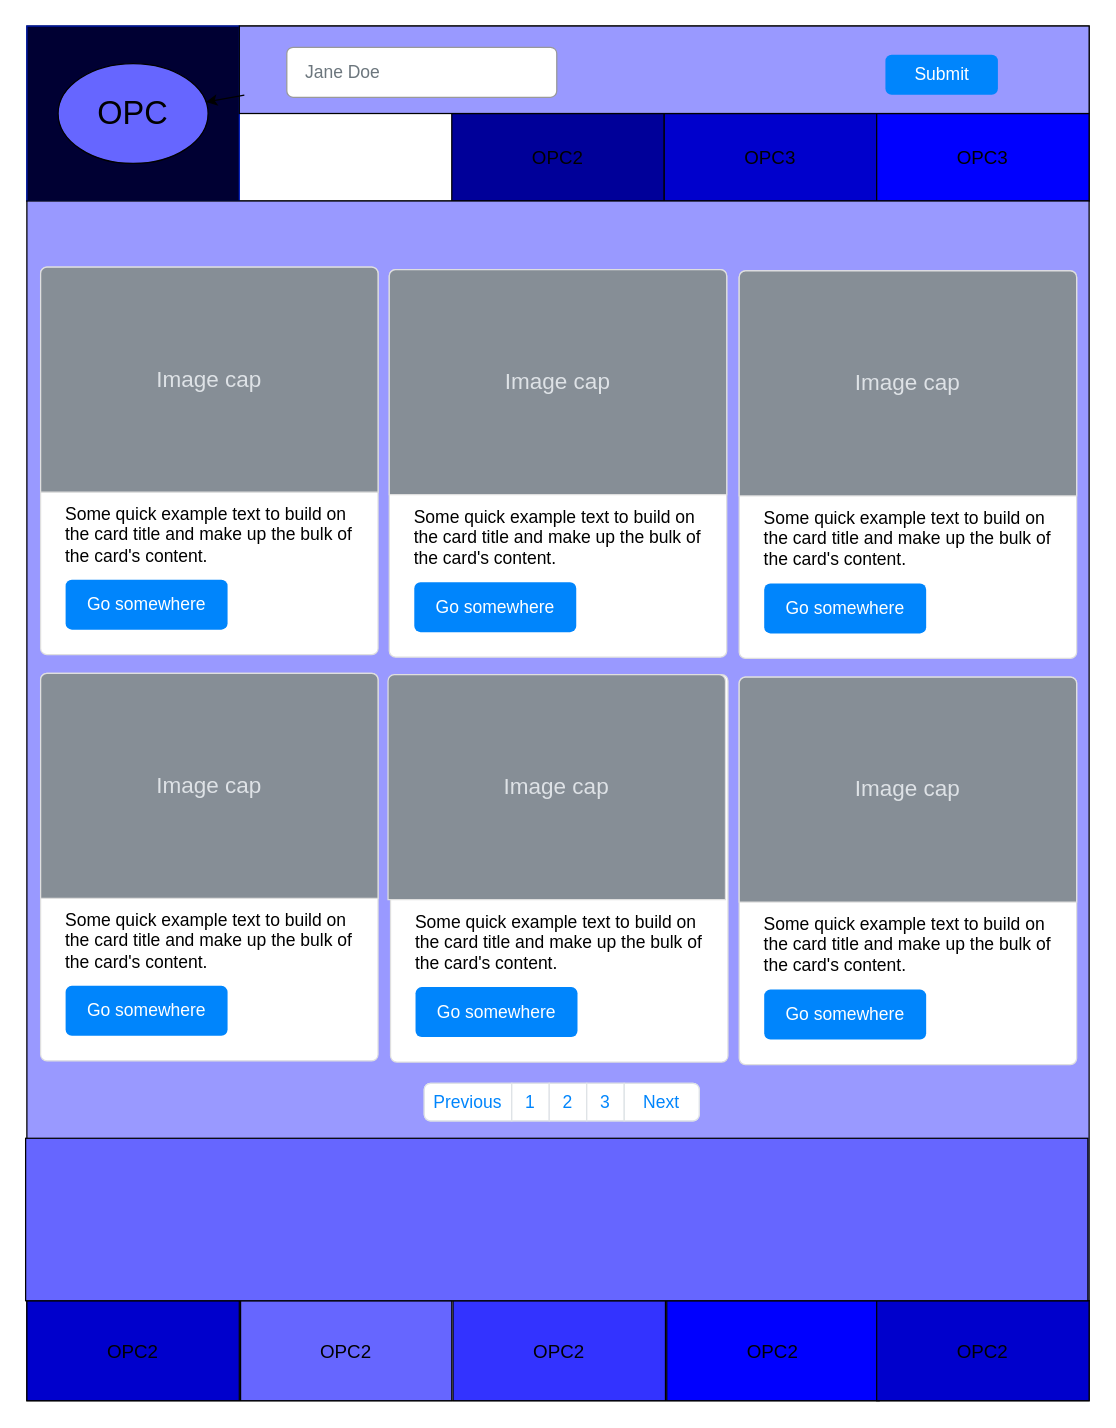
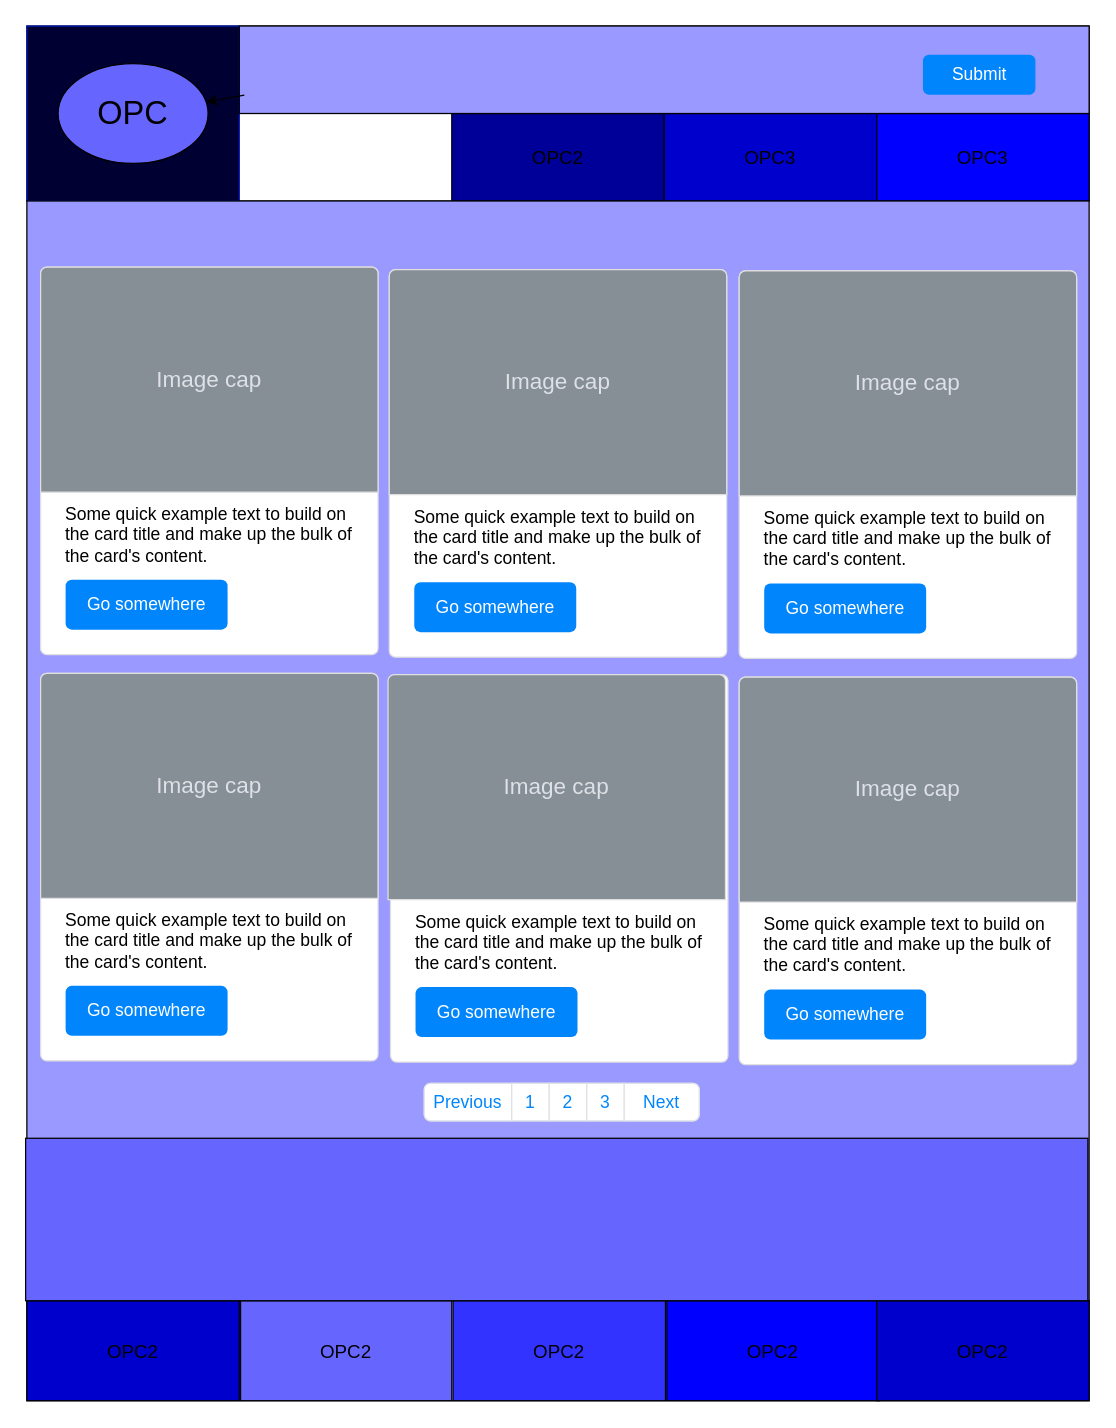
- <mxCell id="42" value="Jane Doe" style="html=1;shadow=0;dashed=0;shape=mxgraph.bootstrap.rrect;rSize=5;fillColor=#ffffff;strokeColor=#999999;align=left;spacing=15;fontSize=14;fontColor=#6C767D;" vertex="1" parent="1"><mxGeometry x="229" y="37" width="216" height="40" as="geometry" /></mxCell>
- <mxCell id="43" value="Submit" style="html=1;shadow=0;dashed=0;shape=mxgraph.bootstrap.rrect;rSize=5;fillColor=#0085FC;strokeColor=none;align=center;spacing=15;fontSize=14;fontColor=#ffffff;" vertex="1" parent="1"><mxGeometry x="708" y="43" width="90" height="32" as="geometry" /></mxCell>
+ <mxCell id="43" value="Submit" style="html=1;shadow=0;dashed=0;shape=mxgraph.bootstrap.rrect;rSize=5;fillColor=#0085FC;strokeColor=none;align=center;spacing=15;fontSize=14;fontColor=#ffffff;" vertex="1" parent="1"><mxGeometry x="738" y="43" width="90" height="32" as="geometry" /></mxCell>
